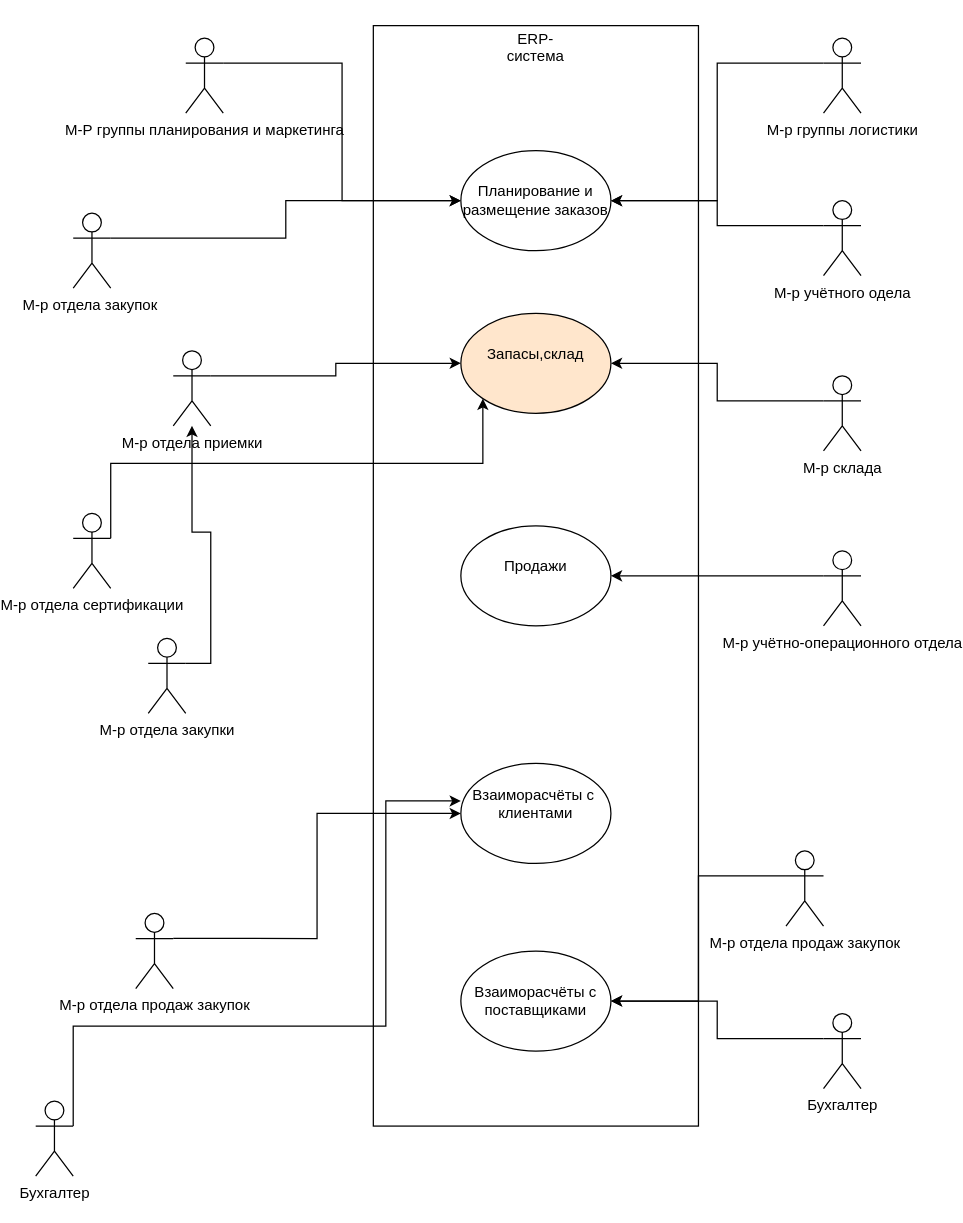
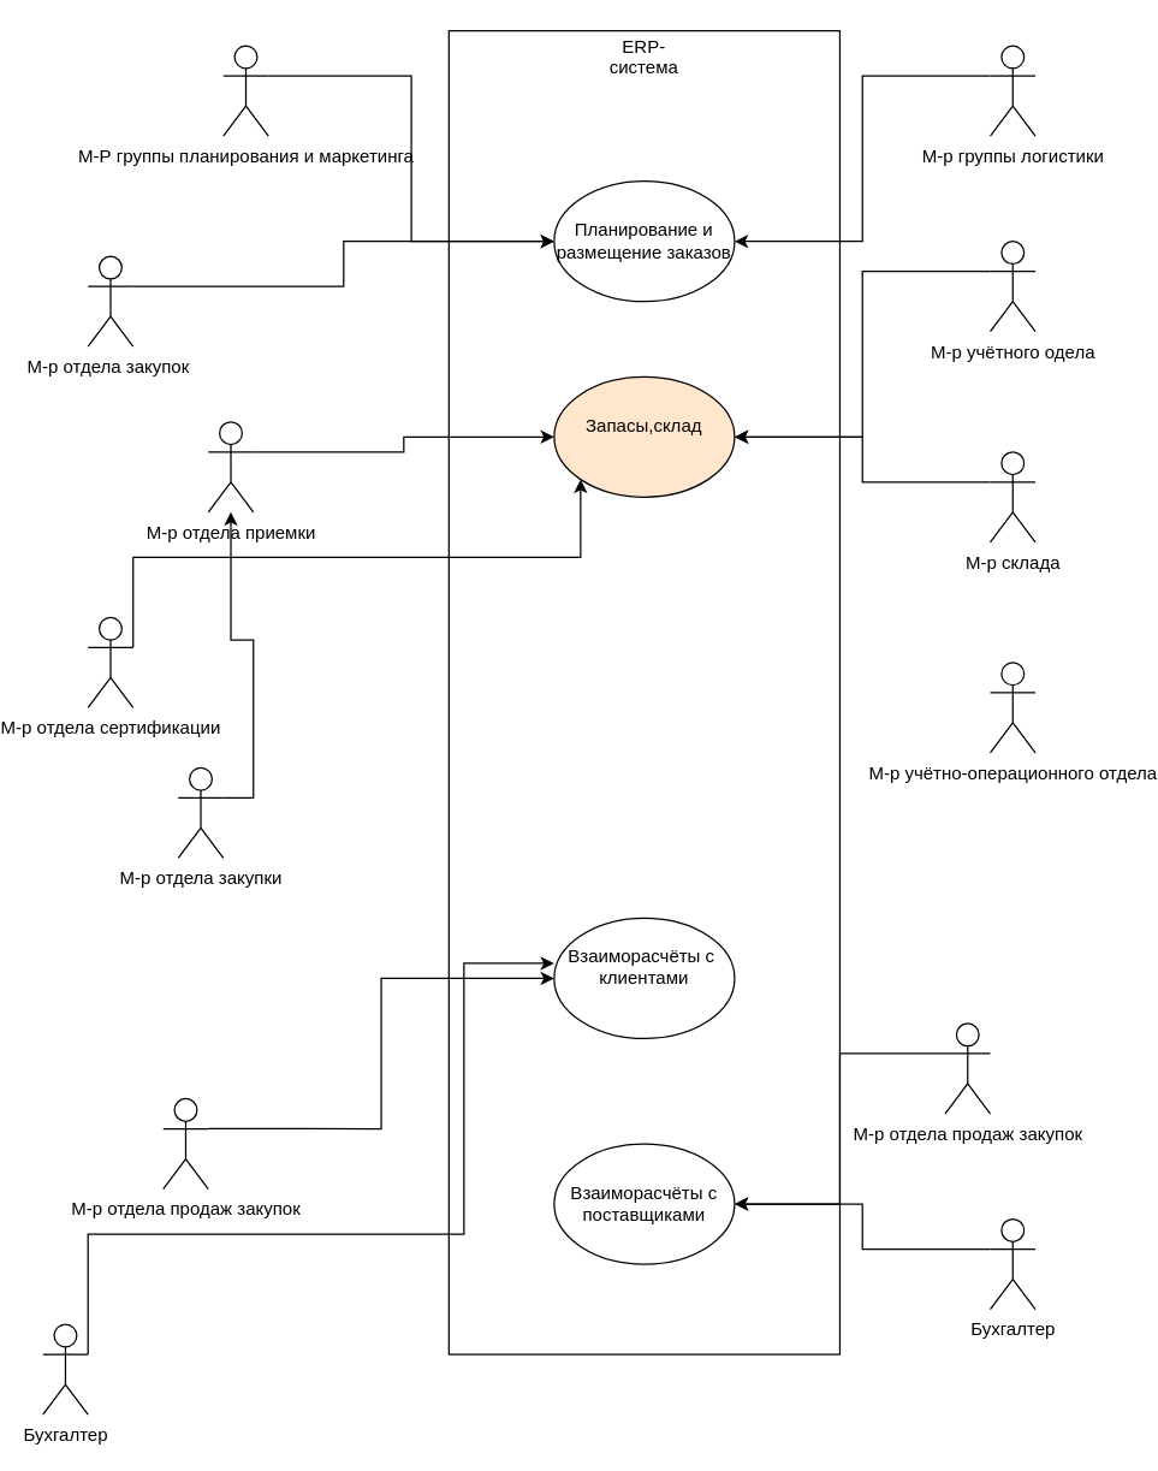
- <mxCell id="18" style="edgeStyle=orthogonalEdgeStyle;rounded=0;orthogonalLoop=1;jettySize=auto;html=1;exitX=0;exitY=0.333;exitDx=0;exitDy=0;exitPerimeter=0;" edge="1" parent="1" source="19" target="30"><mxGeometry relative="1" as="geometry" /></mxCell>
+ <mxCell id="18" style="edgeStyle=orthogonalEdgeStyle;rounded=0;orthogonalLoop=1;jettySize=auto;html=1;exitX=0;exitY=0.333;exitDx=0;exitDy=0;exitPerimeter=0;entryX=1;entryY=0.5;entryDx=0;entryDy=0;" edge="1" parent="1" source="19" target="31"><mxGeometry relative="1" as="geometry" /></mxCell>
- <mxCell id="32" value="Продажи&lt;div&gt;&lt;br/&gt;&lt;/div&gt;" style="ellipse;whiteSpace=wrap;html=1;" vertex="1" parent="1"><mxGeometry x="360" y="420" width="120" height="80" as="geometry" /></mxCell>
- <mxCell id="22" style="edgeStyle=orthogonalEdgeStyle;rounded=0;orthogonalLoop=1;jettySize=auto;html=1;exitX=0;exitY=0.333;exitDx=0;exitDy=0;exitPerimeter=0;entryX=1;entryY=0.5;entryDx=0;entryDy=0;" edge="1" parent="1" source="23" target="32"><mxGeometry relative="1" as="geometry" /></mxCell>
